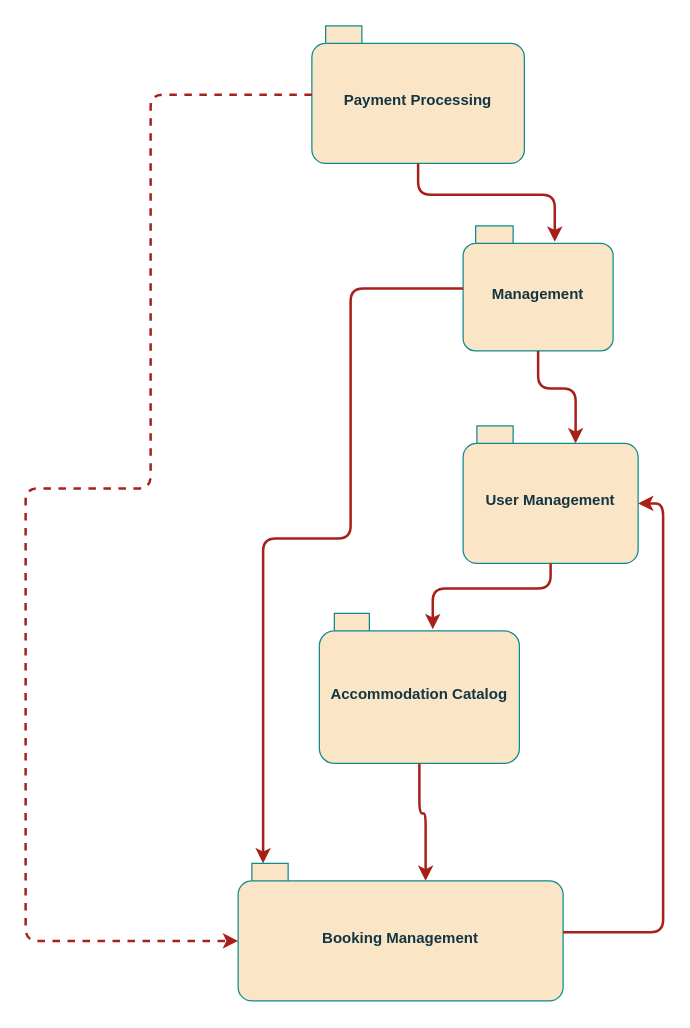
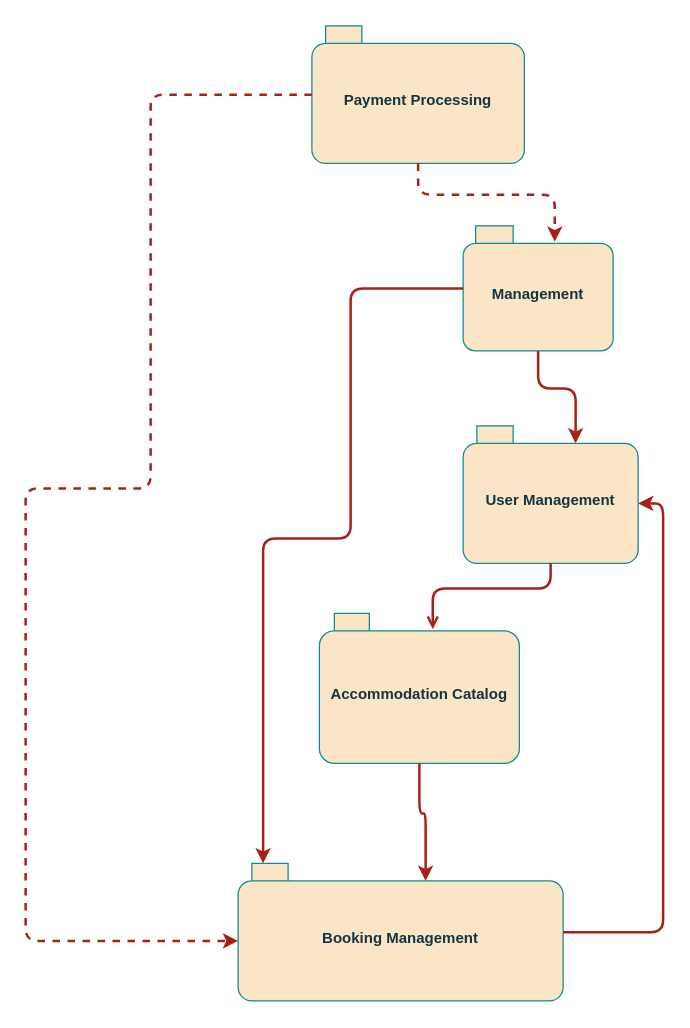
- <mxCell id="13" style="edgeStyle=orthogonalEdgeStyle;rounded=1;orthogonalLoop=1;jettySize=auto;html=1;entryX=0.611;entryY=0.127;entryDx=0;entryDy=0;entryPerimeter=0;strokeWidth=2;fillColor=#FAE5C7;strokeColor=#A8201A;labelBackgroundColor=none;fontColor=default;" edge="1" parent="1" source="2" target="6"><mxGeometry relative="1" as="geometry" /></mxCell>
+ <mxCell id="13" style="edgeStyle=orthogonalEdgeStyle;rounded=1;orthogonalLoop=1;jettySize=auto;html=1;entryX=0.611;entryY=0.127;entryDx=0;entryDy=0;entryPerimeter=0;strokeWidth=2;fillColor=#FAE5C7;strokeColor=#A8201A;labelBackgroundColor=none;fontColor=default;dashed=1;" edge="1" parent="1" source="2" target="6"><mxGeometry relative="1" as="geometry" /></mxCell>
- <mxCell id="10" style="edgeStyle=orthogonalEdgeStyle;rounded=1;orthogonalLoop=1;jettySize=auto;html=1;entryX=0.567;entryY=0.106;entryDx=0;entryDy=0;entryPerimeter=0;strokeWidth=2;fillColor=#FAE5C7;strokeColor=#A8201A;labelBackgroundColor=none;fontColor=default;" edge="1" parent="1" source="4" target="3"><mxGeometry relative="1" as="geometry" /></mxCell>
+ <mxCell id="10" style="edgeStyle=orthogonalEdgeStyle;rounded=1;orthogonalLoop=1;jettySize=auto;html=1;entryX=0.567;entryY=0.106;entryDx=0;entryDy=0;entryPerimeter=0;strokeWidth=2;fillColor=#FAE5C7;strokeColor=#A8201A;labelBackgroundColor=none;fontColor=default;endArrow=open;" edge="1" parent="1" source="4" target="3"><mxGeometry relative="1" as="geometry" /></mxCell>
